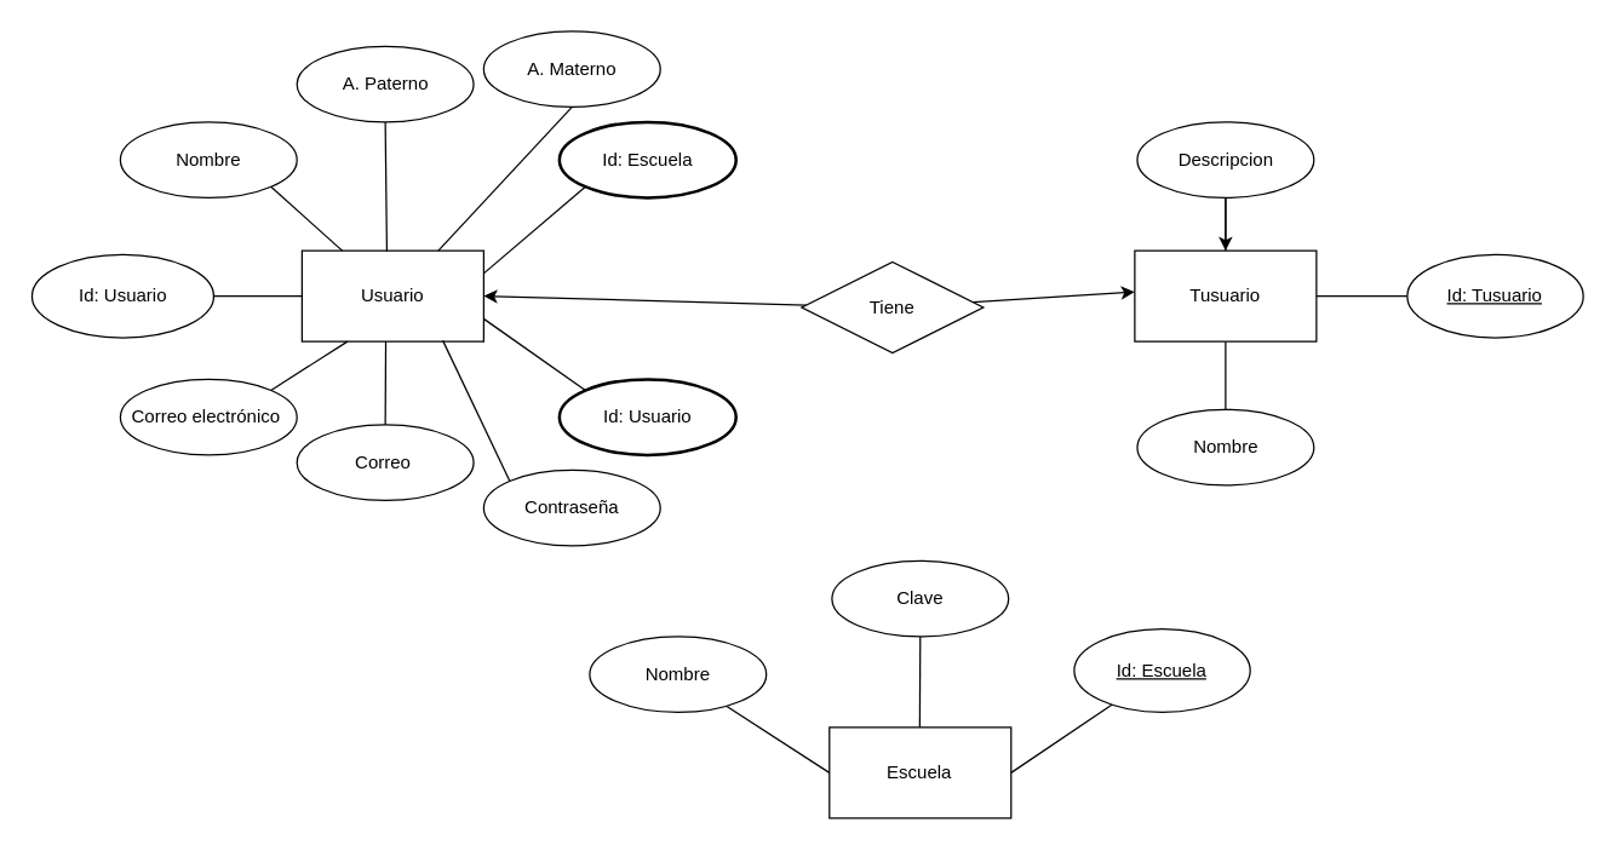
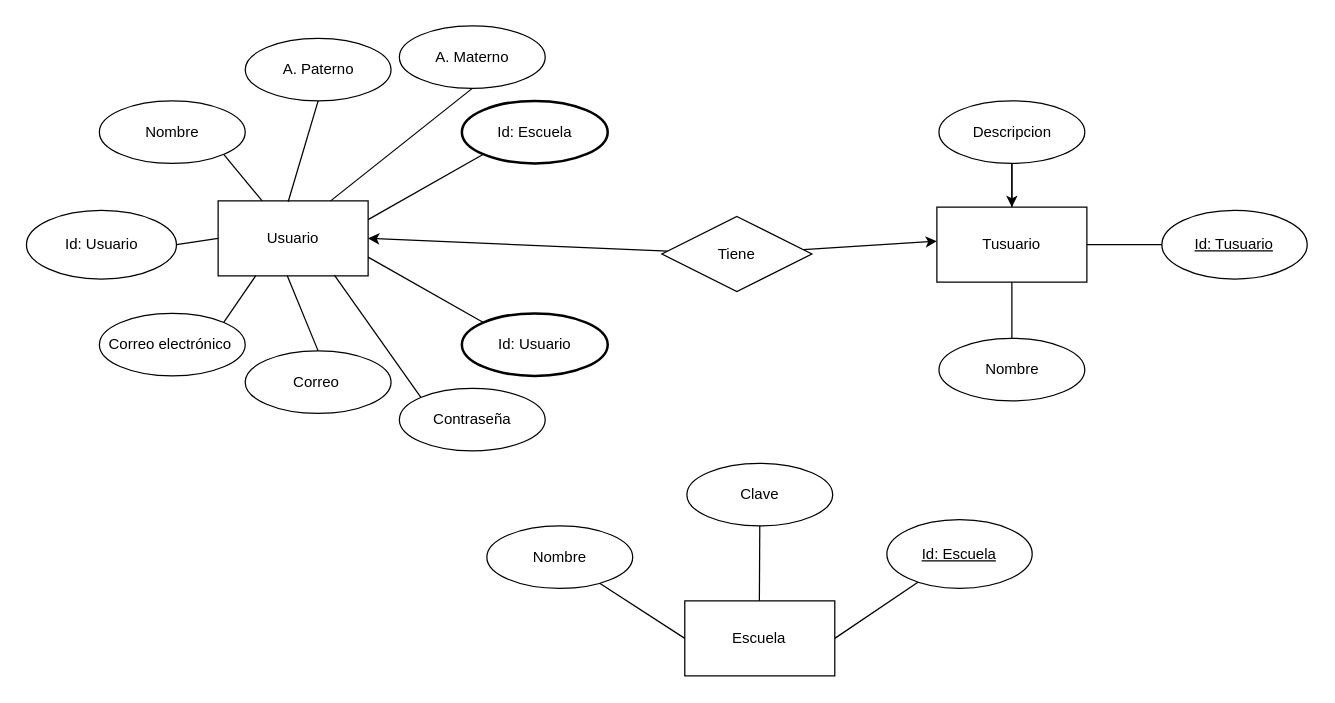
- <mxCell id="2" value="Usuario" style="rounded=0;whiteSpace=wrap;html=1;" vertex="1" parent="1"><mxGeometry x="199" y="165" width="120" height="60" as="geometry" /></mxCell>
+ <mxCell id="2" value="Usuario" style="rounded=0;whiteSpace=wrap;html=1;" vertex="1" parent="1"><mxGeometry x="174" y="160" width="120" height="60" as="geometry" /></mxCell>
